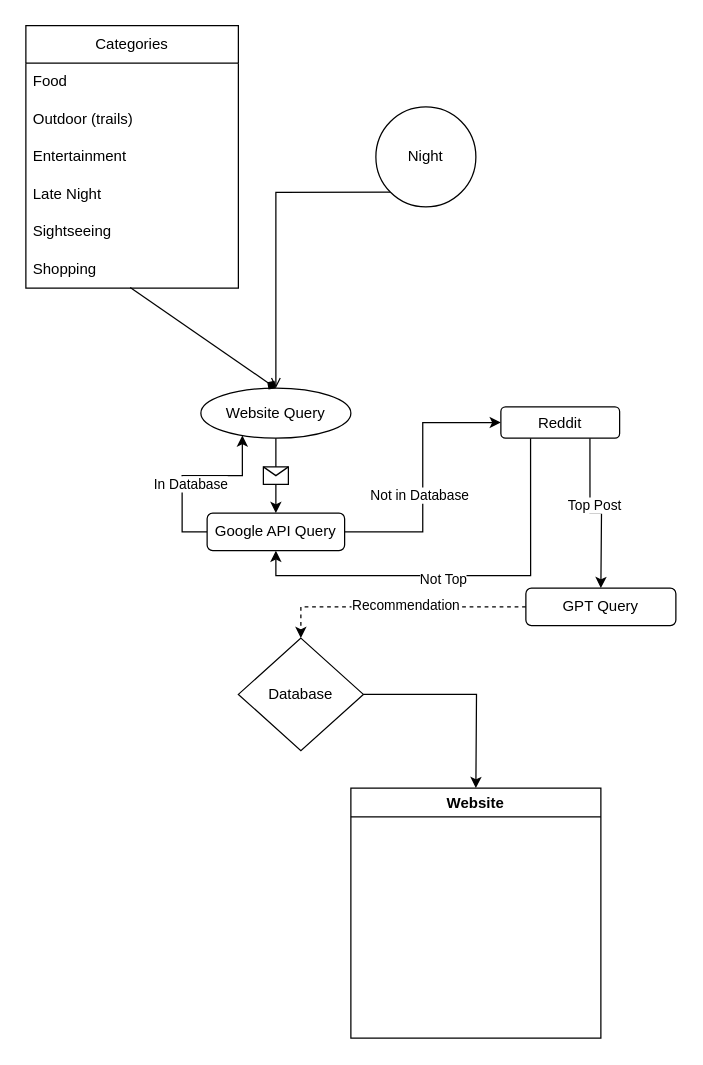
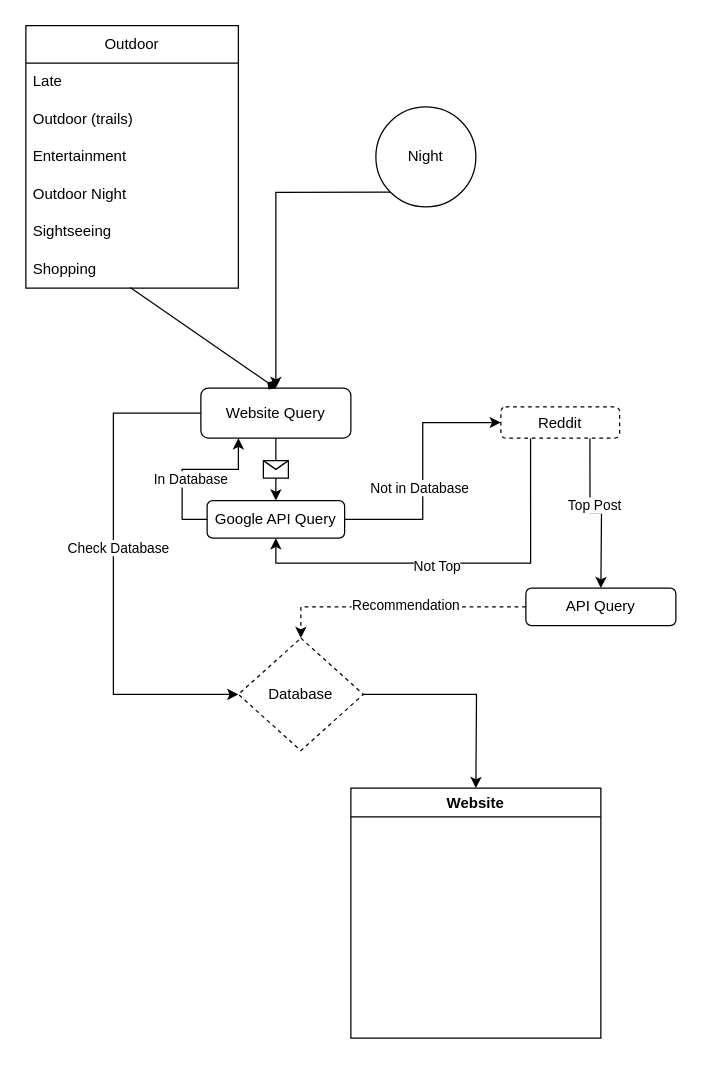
- <mxCell id="5" value="Categories" style="swimlane;fontStyle=0;childLayout=stackLayout;horizontal=1;startSize=30;horizontalStack=0;resizeParent=1;resizeParentMax=0;resizeLast=0;collapsible=1;marginBottom=0;whiteSpace=wrap;html=1;" vertex="1" parent="1"><mxGeometry x="20" y="20" width="170" height="210" as="geometry"><mxRectangle x="150" y="-120" width="100" height="30" as="alternateBounds" /></mxGeometry></mxCell>
+ <mxCell id="5" value="Outdoor" style="swimlane;fontStyle=0;childLayout=stackLayout;horizontal=1;startSize=30;horizontalStack=0;resizeParent=1;resizeParentMax=0;resizeLast=0;collapsible=1;marginBottom=0;whiteSpace=wrap;html=1;" vertex="1" parent="1"><mxGeometry x="20" y="20" width="170" height="210" as="geometry"><mxRectangle x="150" y="-120" width="100" height="30" as="alternateBounds" /></mxGeometry></mxCell>
- <mxCell id="6" value="Food" style="text;strokeColor=none;fillColor=none;align=left;verticalAlign=middle;spacingLeft=4;spacingRight=4;overflow=hidden;points=[[0,0.5],[1,0.5]];portConstraint=eastwest;rotatable=0;whiteSpace=wrap;html=1;" vertex="1" parent="5"><mxGeometry y="30" width="170" height="30" as="geometry" /></mxCell>
+ <mxCell id="6" value="Late" style="text;strokeColor=none;fillColor=none;align=left;verticalAlign=middle;spacingLeft=4;spacingRight=4;overflow=hidden;points=[[0,0.5],[1,0.5]];portConstraint=eastwest;rotatable=0;whiteSpace=wrap;html=1;" vertex="1" parent="5"><mxGeometry y="30" width="170" height="30" as="geometry" /></mxCell>
- <mxCell id="9" value="Late Night" style="text;strokeColor=none;fillColor=none;align=left;verticalAlign=middle;spacingLeft=4;spacingRight=4;overflow=hidden;points=[[0,0.5],[1,0.5]];portConstraint=eastwest;rotatable=0;whiteSpace=wrap;html=1;" vertex="1" parent="5"><mxGeometry y="120" width="170" height="30" as="geometry" /></mxCell>
+ <mxCell id="9" value="Outdoor Night" style="text;strokeColor=none;fillColor=none;align=left;verticalAlign=middle;spacingLeft=4;spacingRight=4;overflow=hidden;points=[[0,0.5],[1,0.5]];portConstraint=eastwest;rotatable=0;whiteSpace=wrap;html=1;" vertex="1" parent="5"><mxGeometry y="120" width="170" height="30" as="geometry" /></mxCell>
- <mxCell id="30" style="edgeStyle=orthogonalEdgeStyle;rounded=0;orthogonalLoop=1;jettySize=auto;html=1;exitX=0;exitY=1;exitDx=0;exitDy=0;entryX=0.5;entryY=0;entryDx=0;entryDy=0;endArrow=open;" edge="1" parent="1" source="31" target="4"><mxGeometry relative="1" as="geometry" /></mxCell>
+ <mxCell id="30" style="edgeStyle=orthogonalEdgeStyle;rounded=0;orthogonalLoop=1;jettySize=auto;html=1;exitX=0;exitY=1;exitDx=0;exitDy=0;entryX=0.5;entryY=0;entryDx=0;entryDy=0;" edge="1" parent="1" source="31" target="4"><mxGeometry relative="1" as="geometry" /></mxCell>
- <mxCell id="4" value="Website Query" style="ellipse;whiteSpace=wrap;html=1;fontSize=12;glass=0;strokeWidth=1;shadow=0;" parent="1" vertex="1"><mxGeometry x="160" y="310" width="120" height="40" as="geometry" /></mxCell>
+ <mxCell id="4" value="Website Query" style="rounded=1;whiteSpace=wrap;html=1;fontSize=12;glass=0;strokeWidth=1;shadow=0;" parent="1" vertex="1"><mxGeometry x="160" y="310" width="120" height="40" as="geometry" /></mxCell>
- <mxCell id="24" value="Reddit" style="rounded=1;whiteSpace=wrap;html=1;" vertex="1" parent="1"><mxGeometry x="400" y="325" width="95" height="25" as="geometry" /></mxCell>
+ <mxCell id="24" value="Reddit" style="rounded=1;whiteSpace=wrap;html=1;dashed=1;" vertex="1" parent="1"><mxGeometry x="400" y="325" width="95" height="25" as="geometry" /></mxCell>
- <mxCell id="16" value="Google API Query" style="rounded=1;whiteSpace=wrap;html=1;" vertex="1" parent="1"><mxGeometry x="165" y="410" width="110" height="30" as="geometry" /></mxCell>
+ <mxCell id="16" value="Google API Query" style="rounded=1;whiteSpace=wrap;html=1;" vertex="1" parent="1"><mxGeometry x="165" y="400" width="110" height="30" as="geometry" /></mxCell>
+ <mxCell id="2" style="edgeStyle=orthogonalEdgeStyle;rounded=0;orthogonalLoop=1;jettySize=auto;html=1;exitX=0;exitY=0.5;exitDx=0;exitDy=0;entryX=0;entryY=0.5;entryDx=0;entryDy=0;" edge="1" parent="1" source="4" target="29"><mxGeometry relative="1" as="geometry"><Array as="points"><mxPoint x="90" y="330" /><mxPoint x="90" y="555" /></Array></mxGeometry></mxCell>
+ <mxCell id="3" value="Check Database" style="edgeLabel;html=1;align=center;verticalAlign=middle;resizable=0;points=[];" vertex="1" connectable="0" parent="2"><mxGeometry x="-0.102" y="3" relative="1" as="geometry"><mxPoint as="offset" /></mxGeometry></mxCell>
- <mxCell id="27" value="GPT Query" style="rounded=1;whiteSpace=wrap;html=1;" vertex="1" parent="1"><mxGeometry x="420" y="470" width="120" height="30" as="geometry" /></mxCell>
+ <mxCell id="27" value="API Query" style="rounded=1;whiteSpace=wrap;html=1;" vertex="1" parent="1"><mxGeometry x="420" y="470" width="120" height="30" as="geometry" /></mxCell>
- <mxCell id="29" value="Database" style="rhombus;whiteSpace=wrap;html=1;" vertex="1" parent="1"><mxGeometry x="190" y="510" width="100" height="90" as="geometry" /></mxCell>
+ <mxCell id="29" value="Database" style="rhombus;whiteSpace=wrap;html=1;dashed=1;" vertex="1" parent="1"><mxGeometry x="190" y="510" width="100" height="90" as="geometry" /></mxCell>
